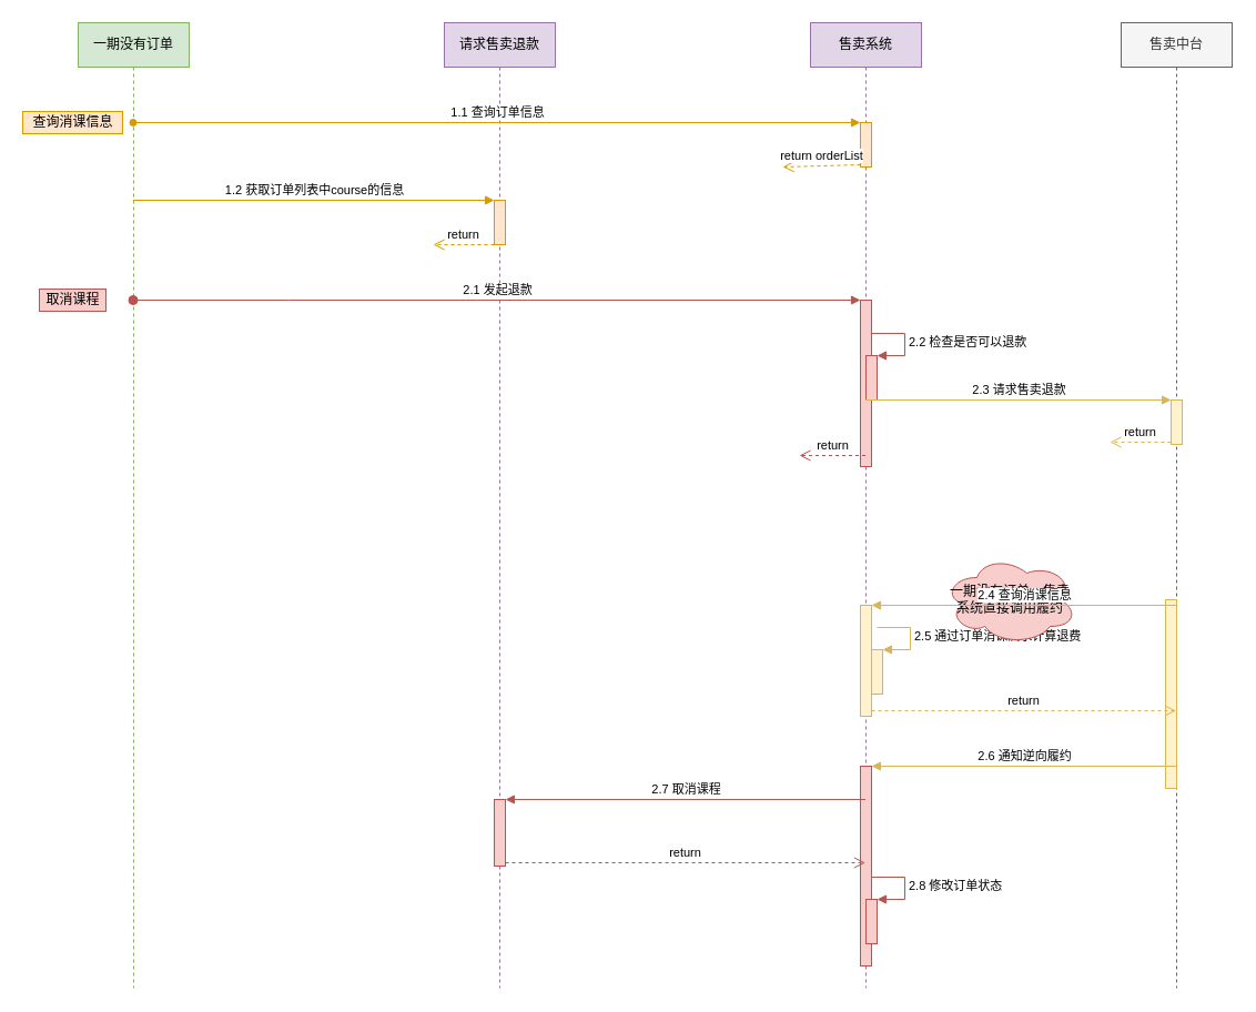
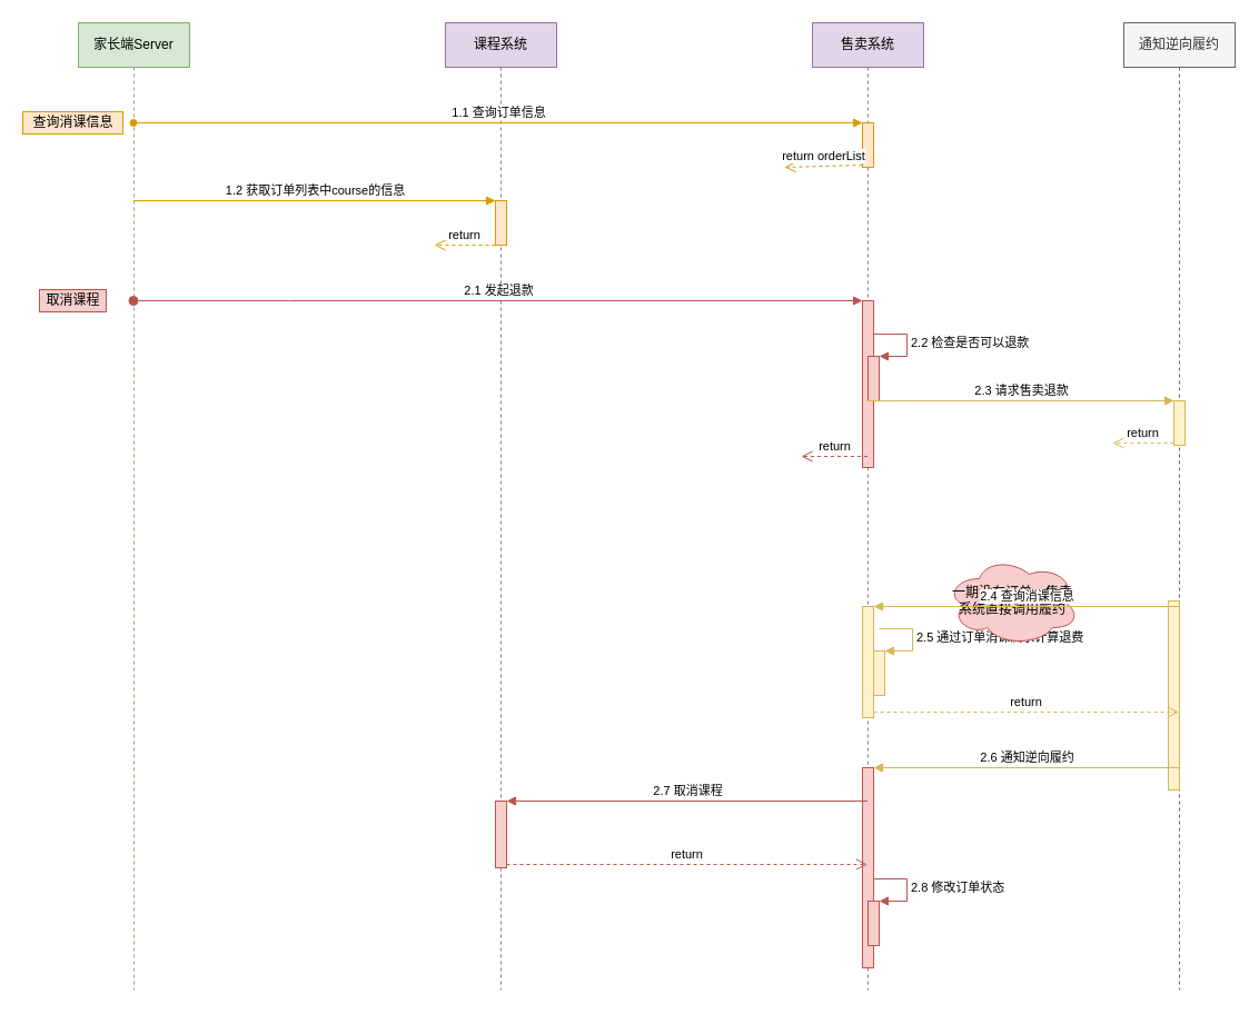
- <mxCell id="2" value="一期没有订单" style="shape=umlLifeline;perimeter=lifelinePerimeter;whiteSpace=wrap;html=1;container=1;collapsible=0;recursiveResize=0;outlineConnect=0;fillColor=#d5e8d4;strokeColor=#82b366;" vertex="1" parent="1"><mxGeometry x="70" y="20" width="100" height="870" as="geometry" /></mxCell>
+ <mxCell id="2" value="家长端Server" style="shape=umlLifeline;perimeter=lifelinePerimeter;whiteSpace=wrap;html=1;container=1;collapsible=0;recursiveResize=0;outlineConnect=0;fillColor=#d5e8d4;strokeColor=#82b366;" vertex="1" parent="1"><mxGeometry x="70" y="20" width="100" height="870" as="geometry" /></mxCell>
- <mxCell id="3" value="请求售卖退款" style="shape=umlLifeline;perimeter=lifelinePerimeter;whiteSpace=wrap;html=1;container=1;collapsible=0;recursiveResize=0;outlineConnect=0;fillColor=#e1d5e7;strokeColor=#9673a6;" vertex="1" parent="1"><mxGeometry x="400" y="20" width="100" height="870" as="geometry" /></mxCell>
+ <mxCell id="3" value="课程系统" style="shape=umlLifeline;perimeter=lifelinePerimeter;whiteSpace=wrap;html=1;container=1;collapsible=0;recursiveResize=0;outlineConnect=0;fillColor=#e1d5e7;strokeColor=#9673a6;" vertex="1" parent="1"><mxGeometry x="400" y="20" width="100" height="870" as="geometry" /></mxCell>
- <mxCell id="19" value="售卖中台" style="shape=umlLifeline;perimeter=lifelinePerimeter;whiteSpace=wrap;html=1;container=1;collapsible=0;recursiveResize=0;outlineConnect=0;fillColor=#f5f5f5;fontColor=#333333;strokeColor=#666666;" vertex="1" parent="1"><mxGeometry x="1010" y="20" width="100" height="870" as="geometry" /></mxCell>
+ <mxCell id="19" value="通知逆向履约" style="shape=umlLifeline;perimeter=lifelinePerimeter;whiteSpace=wrap;html=1;container=1;collapsible=0;recursiveResize=0;outlineConnect=0;fillColor=#f5f5f5;fontColor=#333333;strokeColor=#666666;" vertex="1" parent="1"><mxGeometry x="1010" y="20" width="100" height="870" as="geometry" /></mxCell>
